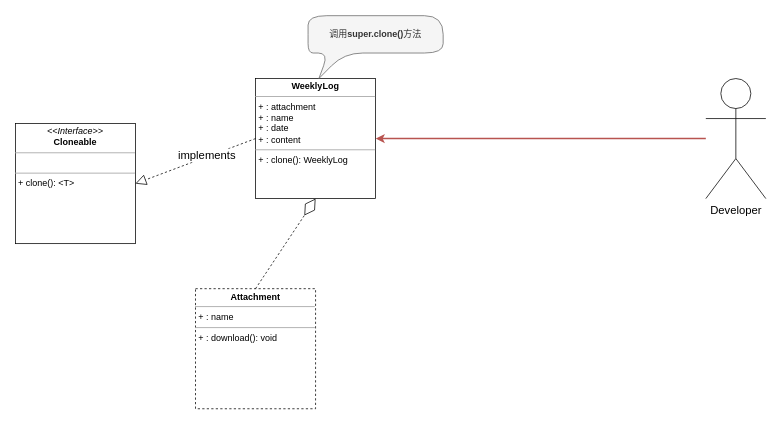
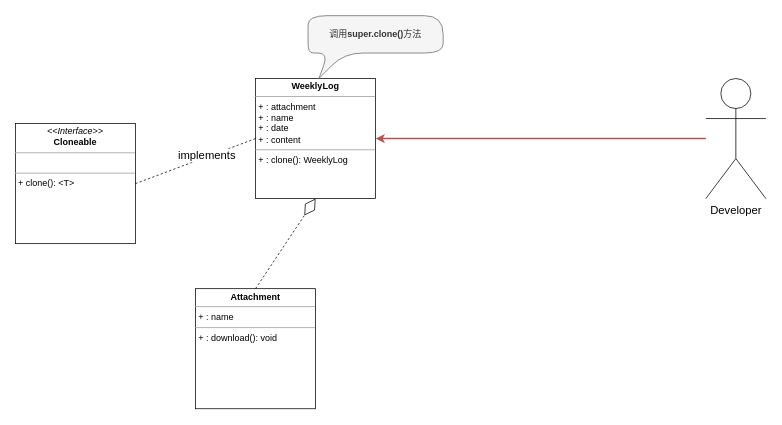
- <mxCell id="4" value="" style="endArrow=block;dashed=1;endFill=0;endSize=12;html=1;rounded=0;exitX=0;exitY=0.5;exitDx=0;exitDy=0;entryX=1;entryY=0.5;entryDx=0;entryDy=0;" parent="1" source="3" target="2" edge="1"><mxGeometry width="160" relative="1" as="geometry"><mxPoint x="-90" y="394" as="sourcePoint" /><mxPoint x="70" y="274" as="targetPoint" /></mxGeometry></mxCell>
+ <mxCell id="4" value="" style="endArrow=none;dashed=1;endFill=0;endSize=12;html=1;rounded=0;exitX=0;exitY=0.5;exitDx=0;exitDy=0;entryX=1;entryY=0.5;entryDx=0;entryDy=0;" parent="1" source="3" target="2" edge="1"><mxGeometry width="160" relative="1" as="geometry"><mxPoint x="-90" y="394" as="sourcePoint" /><mxPoint x="70" y="274" as="targetPoint" /></mxGeometry></mxCell>
- <mxCell id="9" value="&lt;p style=&quot;margin:0px;margin-top:4px;text-align:center;&quot;&gt;&lt;b&gt;Attachment&lt;/b&gt;&lt;br&gt;&lt;/p&gt;&lt;hr size=&quot;1&quot;&gt;&lt;p style=&quot;margin:0px;margin-left:4px;&quot;&gt;+ : name&lt;br&gt;&lt;/p&gt;&lt;hr size=&quot;1&quot;&gt;&lt;p style=&quot;margin:0px;margin-left:4px;&quot;&gt;+ : download&lt;span style=&quot;background-color: initial;&quot;&gt;(): void&lt;/span&gt;&lt;/p&gt;" style="verticalAlign=top;align=left;overflow=fill;fontSize=12;fontFamily=Helvetica;html=1;dashed=1;" parent="1" vertex="1"><mxGeometry x="260" y="384" width="160" height="160" as="geometry" /></mxCell>
+ <mxCell id="9" value="&lt;p style=&quot;margin:0px;margin-top:4px;text-align:center;&quot;&gt;&lt;b&gt;Attachment&lt;/b&gt;&lt;br&gt;&lt;/p&gt;&lt;hr size=&quot;1&quot;&gt;&lt;p style=&quot;margin:0px;margin-left:4px;&quot;&gt;+ : name&lt;br&gt;&lt;/p&gt;&lt;hr size=&quot;1&quot;&gt;&lt;p style=&quot;margin:0px;margin-left:4px;&quot;&gt;+ : download&lt;span style=&quot;background-color: initial;&quot;&gt;(): void&lt;/span&gt;&lt;/p&gt;" style="verticalAlign=top;align=left;overflow=fill;fontSize=12;fontFamily=Helvetica;html=1;" parent="1" vertex="1"><mxGeometry x="260" y="384" width="160" height="160" as="geometry" /></mxCell>
